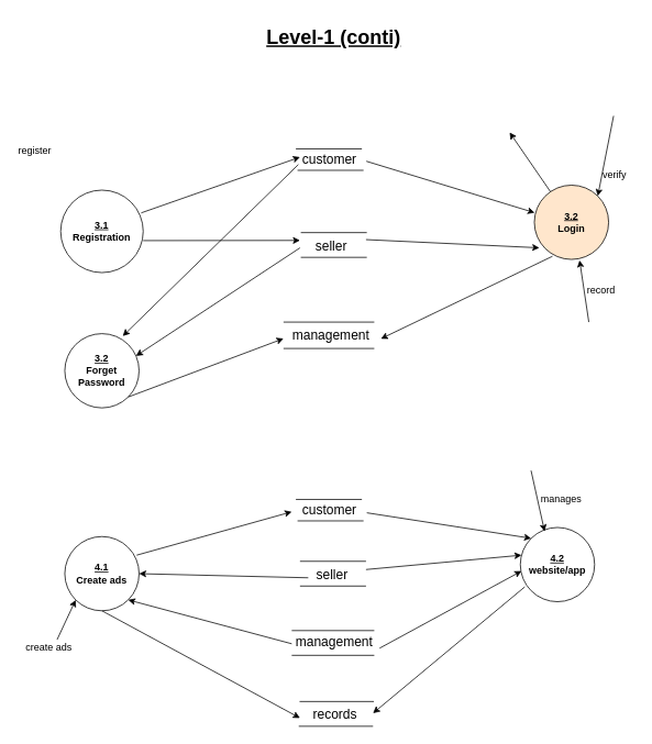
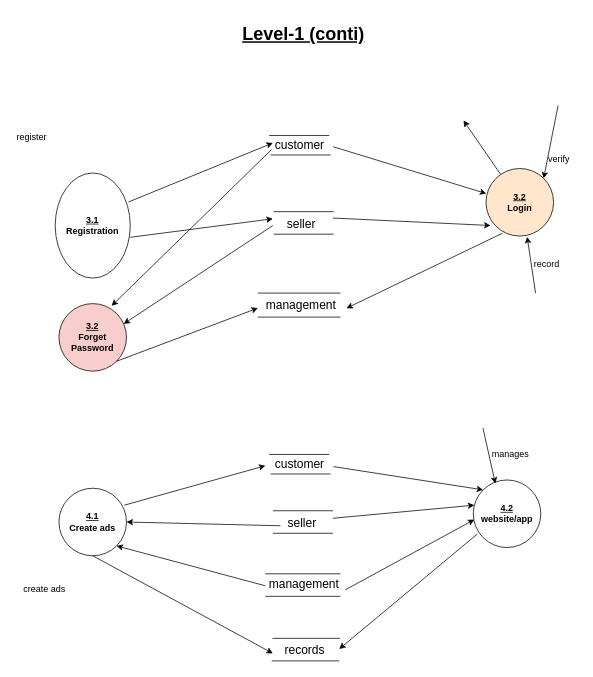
- <mxCell id="3" value="&lt;b&gt;&lt;u&gt;3.1&lt;/u&gt;&lt;br&gt;Registration&lt;br&gt;&lt;/b&gt;" style="ellipse;whiteSpace=wrap;html=1;aspect=fixed;" vertex="1" parent="1"><mxGeometry x="73" y="230" width="100" height="100" as="geometry" /></mxCell>
+ <mxCell id="3" value="&lt;b&gt;&lt;u&gt;3.1&lt;/u&gt;&lt;br&gt;Registration&lt;br&gt;&lt;/b&gt;" style="ellipse;whiteSpace=wrap;html=1;aspect=fixed;" vertex="1" parent="1"><mxGeometry x="73" y="230" width="100" height="140" as="geometry" /></mxCell>
- <mxCell id="25" value="&lt;b&gt;&lt;u&gt;3.2&lt;/u&gt;&lt;br&gt;Forget&lt;br&gt;Password&lt;br&gt;&lt;/b&gt;" style="ellipse;whiteSpace=wrap;html=1;aspect=fixed;" vertex="1" parent="1"><mxGeometry x="78" y="404" width="90" height="90" as="geometry" /></mxCell>
+ <mxCell id="25" value="&lt;b&gt;&lt;u&gt;3.2&lt;/u&gt;&lt;br&gt;Forget&lt;br&gt;Password&lt;br&gt;&lt;/b&gt;" style="ellipse;whiteSpace=wrap;html=1;aspect=fixed;fillColor=#f8cecc;" vertex="1" parent="1"><mxGeometry x="78" y="404" width="90" height="90" as="geometry" /></mxCell>
- <mxCell id="38" value="" style="endArrow=classic;html=1;entryX=0;entryY=1;entryDx=0;entryDy=0;" edge="1" parent="1" source="39" target="30"><mxGeometry width="50" height="50" relative="1" as="geometry"><mxPoint x="63" y="740" as="sourcePoint" /><mxPoint x="53" y="800" as="targetPoint" /></mxGeometry></mxCell>
